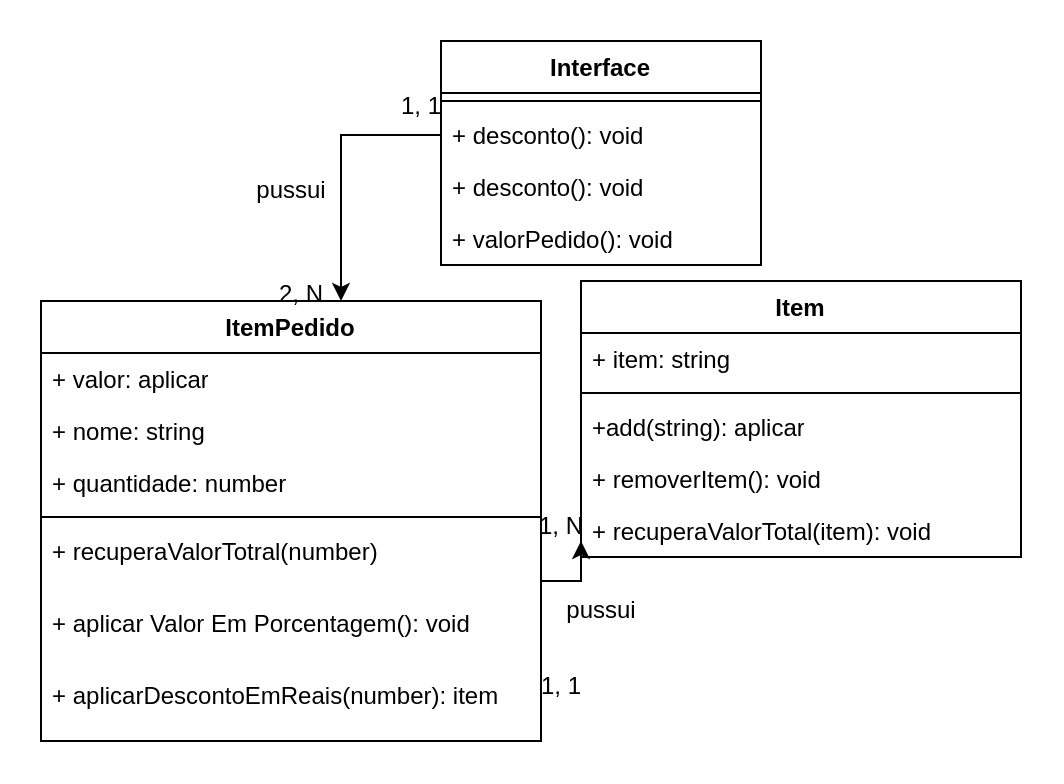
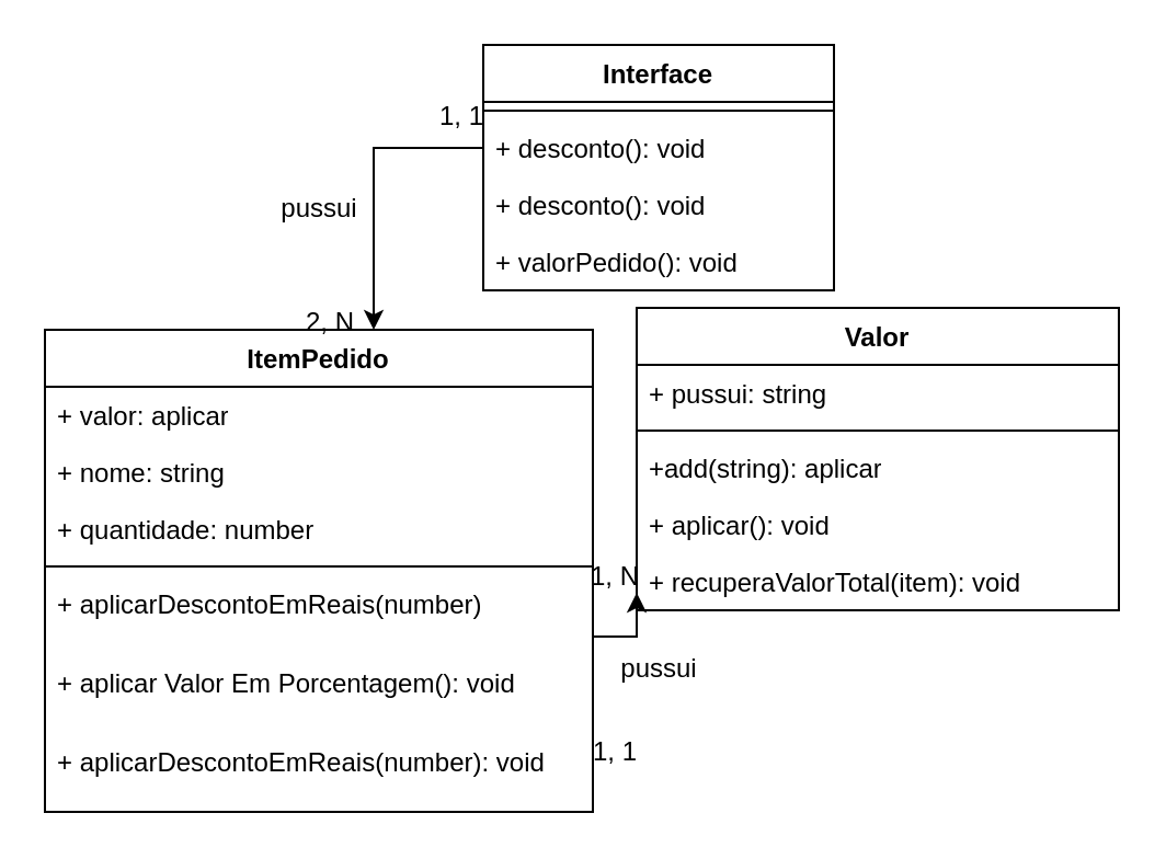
- <mxCell id="18" value="Item" style="swimlane;fontStyle=1;align=center;verticalAlign=top;childLayout=stackLayout;horizontal=1;startSize=26;horizontalStack=0;resizeParent=1;resizeParentMax=0;resizeLast=0;collapsible=1;marginBottom=0;whiteSpace=wrap;html=1;" vertex="1" parent="1"><mxGeometry x="290" y="140" width="220" height="138" as="geometry" /></mxCell>
+ <mxCell id="18" value="Valor" style="swimlane;fontStyle=1;align=center;verticalAlign=top;childLayout=stackLayout;horizontal=1;startSize=26;horizontalStack=0;resizeParent=1;resizeParentMax=0;resizeLast=0;collapsible=1;marginBottom=0;whiteSpace=wrap;html=1;" vertex="1" parent="1"><mxGeometry x="290" y="140" width="220" height="138" as="geometry" /></mxCell>
- <mxCell id="19" value="+ item: string" style="text;strokeColor=none;fillColor=none;align=left;verticalAlign=top;spacingLeft=4;spacingRight=4;overflow=hidden;rotatable=0;points=[[0,0.5],[1,0.5]];portConstraint=eastwest;whiteSpace=wrap;html=1;" vertex="1" parent="18"><mxGeometry y="26" width="220" height="26" as="geometry" /></mxCell>
+ <mxCell id="19" value="+ pussui: string" style="text;strokeColor=none;fillColor=none;align=left;verticalAlign=top;spacingLeft=4;spacingRight=4;overflow=hidden;rotatable=0;points=[[0,0.5],[1,0.5]];portConstraint=eastwest;whiteSpace=wrap;html=1;" vertex="1" parent="18"><mxGeometry y="26" width="220" height="26" as="geometry" /></mxCell>
- <mxCell id="22" value="+ removerItem(): void" style="text;strokeColor=none;fillColor=none;align=left;verticalAlign=top;spacingLeft=4;spacingRight=4;overflow=hidden;rotatable=0;points=[[0,0.5],[1,0.5]];portConstraint=eastwest;whiteSpace=wrap;html=1;" vertex="1" parent="18"><mxGeometry y="86" width="220" height="26" as="geometry" /></mxCell>
+ <mxCell id="22" value="+ aplicar(): void" style="text;strokeColor=none;fillColor=none;align=left;verticalAlign=top;spacingLeft=4;spacingRight=4;overflow=hidden;rotatable=0;points=[[0,0.5],[1,0.5]];portConstraint=eastwest;whiteSpace=wrap;html=1;" vertex="1" parent="18"><mxGeometry y="86" width="220" height="26" as="geometry" /></mxCell>
- <mxCell id="12" value="+ recuperaValorTotral(number)&amp;nbsp;" style="text;strokeColor=none;fillColor=none;align=left;verticalAlign=top;spacingLeft=4;spacingRight=4;overflow=hidden;rotatable=0;points=[[0,0.5],[1,0.5]];portConstraint=eastwest;whiteSpace=wrap;html=1;" vertex="1" parent="7"><mxGeometry y="112" width="250" height="18" as="geometry" /></mxCell>
+ <mxCell id="12" value="+ aplicarDescontoEmReais(number)&amp;nbsp;" style="text;strokeColor=none;fillColor=none;align=left;verticalAlign=top;spacingLeft=4;spacingRight=4;overflow=hidden;rotatable=0;points=[[0,0.5],[1,0.5]];portConstraint=eastwest;whiteSpace=wrap;html=1;" vertex="1" parent="7"><mxGeometry y="112" width="250" height="18" as="geometry" /></mxCell>
- <mxCell id="16" value="+ aplicarDescontoEmReais(number): item" style="text;strokeColor=none;fillColor=none;align=left;verticalAlign=top;spacingLeft=4;spacingRight=4;overflow=hidden;rotatable=0;points=[[0,0.5],[1,0.5]];portConstraint=eastwest;whiteSpace=wrap;html=1;" vertex="1" parent="7"><mxGeometry y="184" width="250" height="18" as="geometry" /></mxCell>
+ <mxCell id="16" value="+ aplicarDescontoEmReais(number): void" style="text;strokeColor=none;fillColor=none;align=left;verticalAlign=top;spacingLeft=4;spacingRight=4;overflow=hidden;rotatable=0;points=[[0,0.5],[1,0.5]];portConstraint=eastwest;whiteSpace=wrap;html=1;" vertex="1" parent="7"><mxGeometry y="184" width="250" height="18" as="geometry" /></mxCell>
